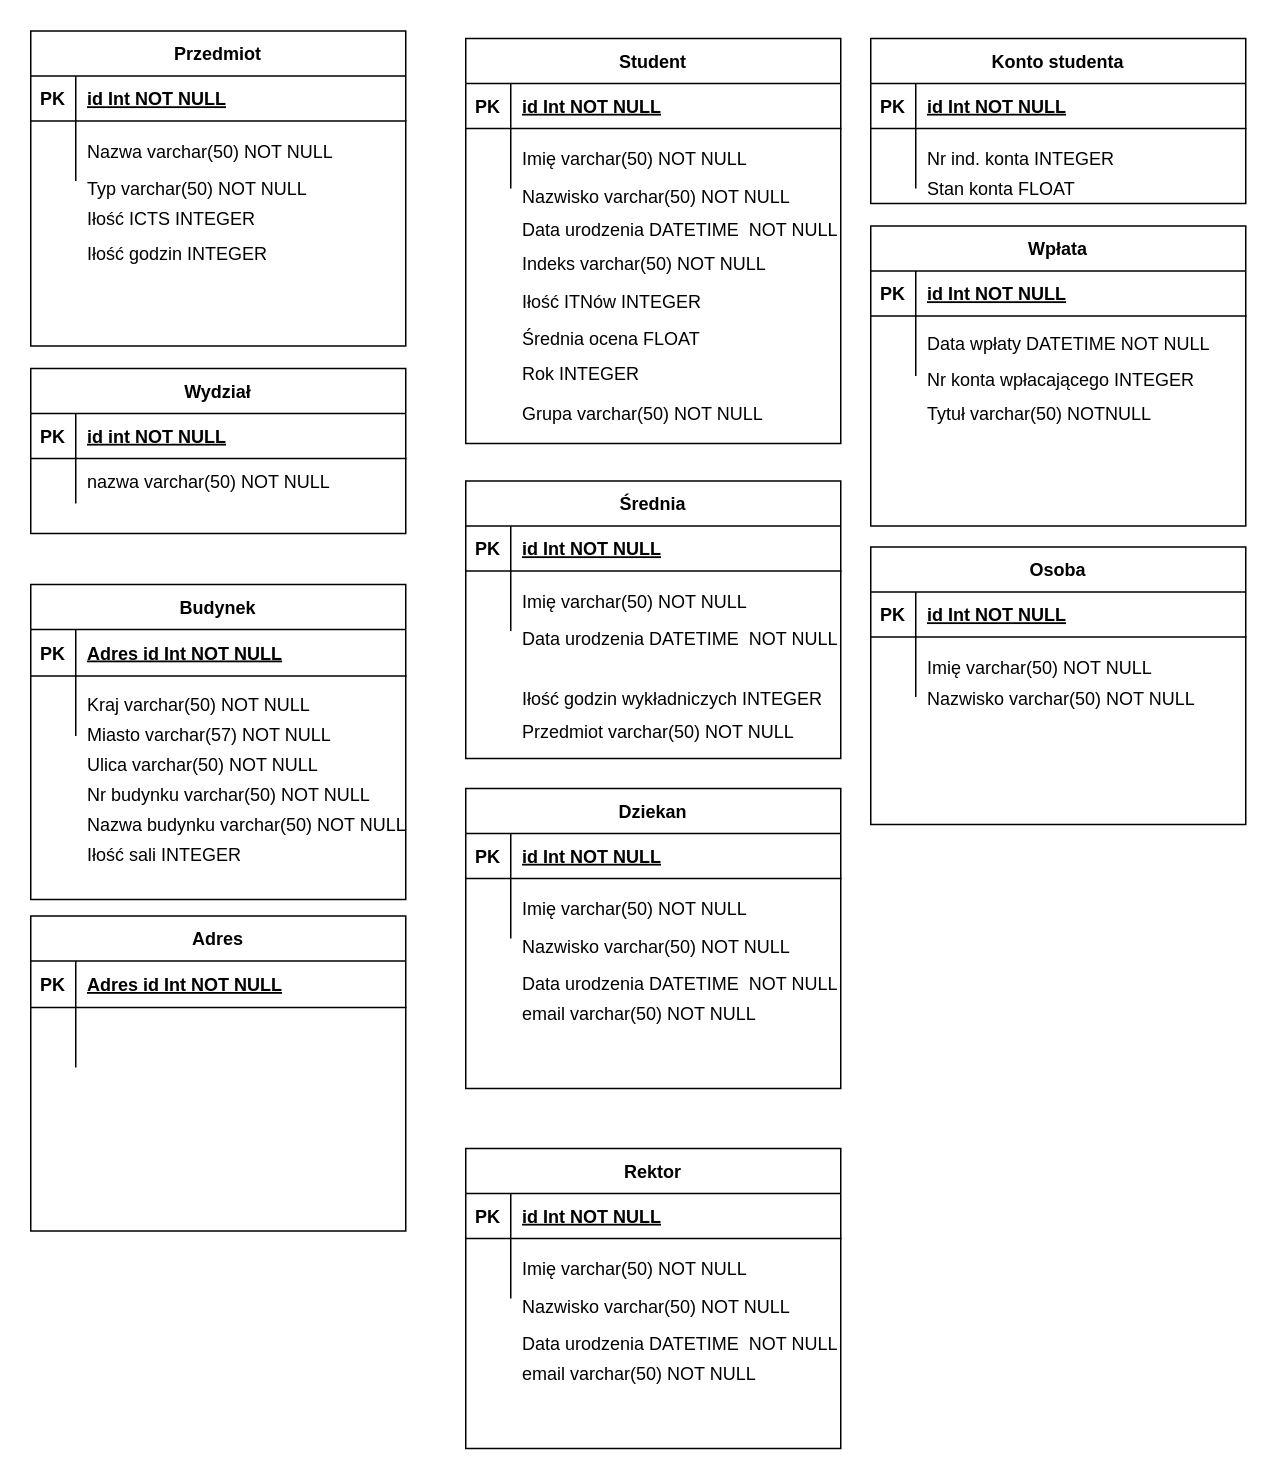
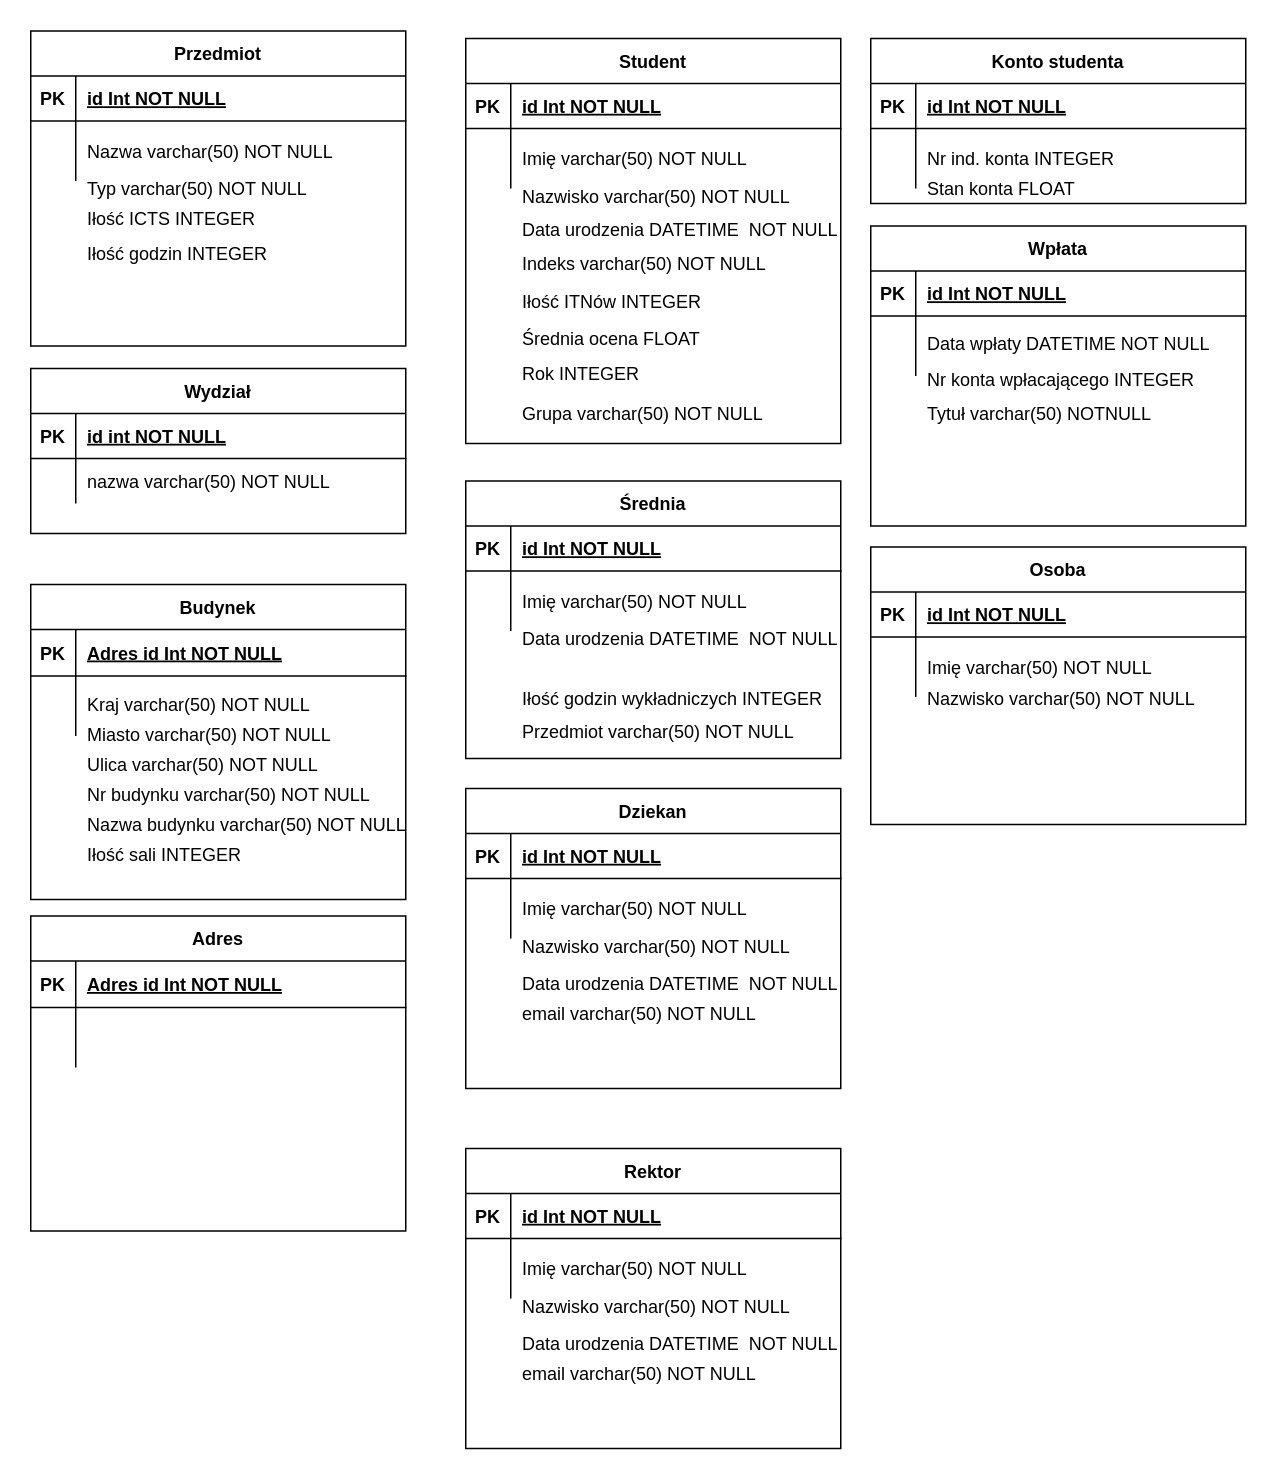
- <mxCell id="16" value="Miasto varchar(57) NOT NULL" style="shape=partialRectangle;overflow=hidden;connectable=0;fillColor=none;top=0;left=0;bottom=0;right=0;align=left;spacingLeft=6;" vertex="1" parent="1"><mxGeometry x="50" y="469" width="220" height="40" as="geometry"><mxRectangle width="220" height="40" as="alternateBounds" /></mxGeometry></mxCell>
+ <mxCell id="16" value="Miasto varchar(50) NOT NULL" style="shape=partialRectangle;overflow=hidden;connectable=0;fillColor=none;top=0;left=0;bottom=0;right=0;align=left;spacingLeft=6;" vertex="1" parent="1"><mxGeometry x="50" y="469" width="220" height="40" as="geometry"><mxRectangle width="220" height="40" as="alternateBounds" /></mxGeometry></mxCell>
